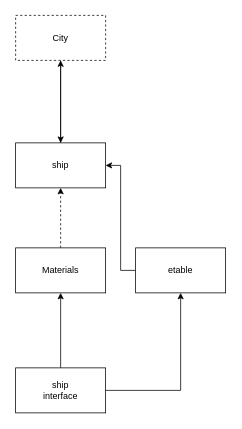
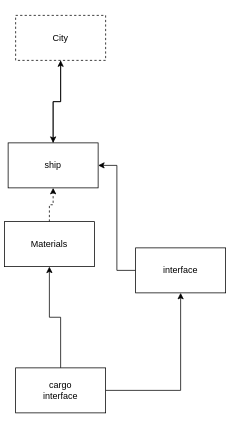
- <mxCell id="3" value="&lt;div&gt;ship&lt;/div&gt;" style="rounded=0;whiteSpace=wrap;html=1;" vertex="1" parent="1"><mxGeometry x="20" y="190" width="120" height="60" as="geometry" /></mxCell>
+ <mxCell id="3" value="&lt;div&gt;ship&lt;/div&gt;" style="rounded=0;whiteSpace=wrap;html=1;" vertex="1" parent="1"><mxGeometry x="10" y="190" width="120" height="60" as="geometry" /></mxCell>
- <mxCell id="12" value="Materials " style="whiteSpace=wrap;html=1;" vertex="1" parent="1"><mxGeometry x="20" y="330" width="120" height="60" as="geometry" /></mxCell>
+ <mxCell id="12" value="Materials " style="whiteSpace=wrap;html=1;" vertex="1" parent="1"><mxGeometry x="5" y="295" width="120" height="60" as="geometry" /></mxCell>
- <mxCell id="10" value="&lt;div&gt;etable&lt;/div&gt;" style="rounded=0;whiteSpace=wrap;html=1;" vertex="1" parent="1"><mxGeometry x="180" y="330" width="120" height="60" as="geometry" /></mxCell>
+ <mxCell id="10" value="&lt;div&gt;interface&lt;/div&gt;" style="rounded=0;whiteSpace=wrap;html=1;" vertex="1" parent="1"><mxGeometry x="180" y="330" width="120" height="60" as="geometry" /></mxCell>
- <mxCell id="6" value="&lt;div&gt;ship&lt;/div&gt;&lt;div&gt;interface&lt;br&gt;&lt;/div&gt;" style="rounded=0;whiteSpace=wrap;html=1;" vertex="1" parent="1"><mxGeometry x="20" y="490" width="120" height="60" as="geometry" /></mxCell>
+ <mxCell id="6" value="&lt;div&gt;cargo&lt;/div&gt;&lt;div&gt;interface&lt;br&gt;&lt;/div&gt;" style="rounded=0;whiteSpace=wrap;html=1;" vertex="1" parent="1"><mxGeometry x="20" y="490" width="120" height="60" as="geometry" /></mxCell>
